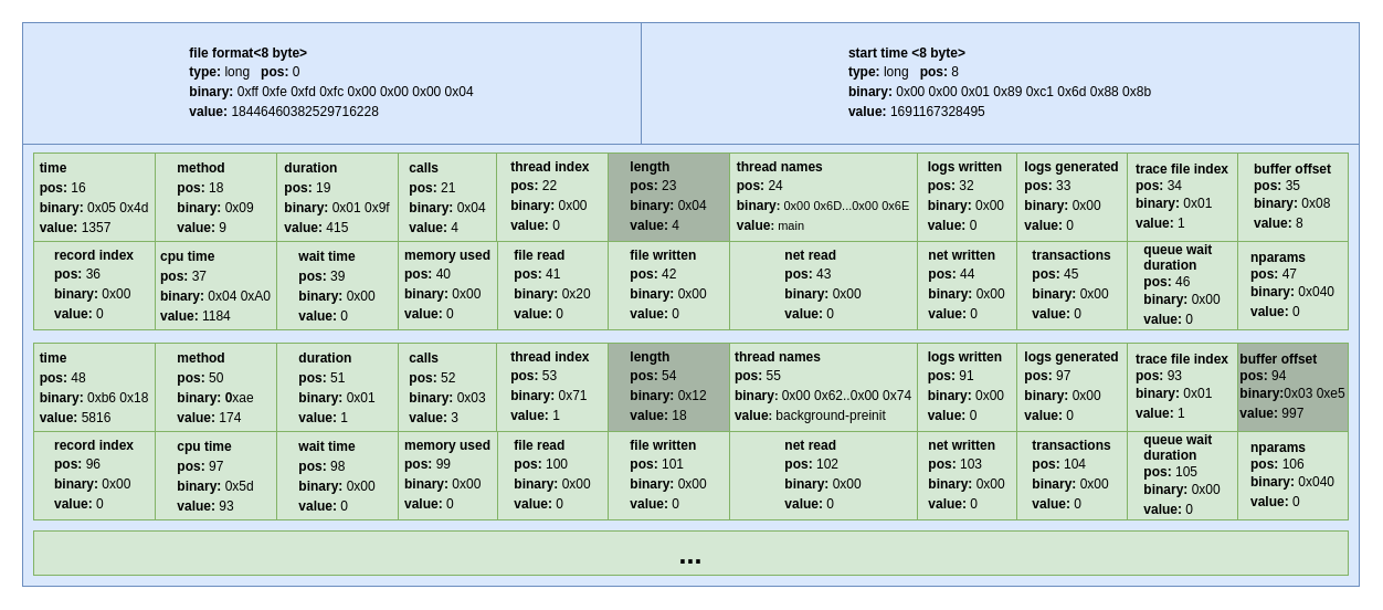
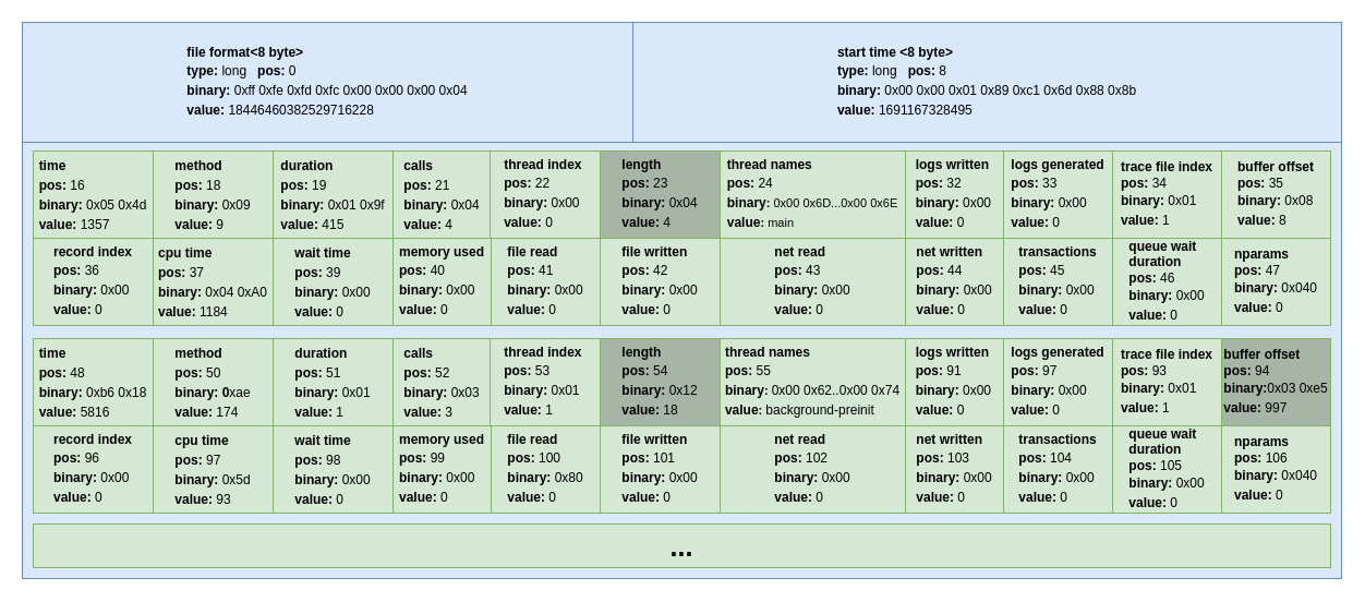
- <mxCell id="20" value="&lt;div style=&quot;text-align: justify;&quot;&gt;&lt;b style=&quot;border-color: var(--border-color); text-align: center;&quot;&gt;file read&lt;/b&gt;&lt;br&gt;&lt;/div&gt;&lt;div style=&quot;text-align: justify; line-height: 150%;&quot;&gt;pos: &lt;span style=&quot;font-weight: normal;&quot;&gt;41&lt;/span&gt;&lt;span style=&quot;background-color: initial;&quot;&gt;&lt;/span&gt;&lt;/div&gt;&lt;div style=&quot;text-align: justify; line-height: 150%;&quot;&gt;&lt;span style=&quot;background-color: initial;&quot;&gt;binary:&amp;nbsp;&lt;/span&gt;&lt;span style=&quot;background-color: initial; font-weight: 400;&quot;&gt;0x20&lt;/span&gt;&lt;/div&gt;&lt;div style=&quot;text-align: justify; line-height: 150%;&quot;&gt;&lt;span style=&quot;background-color: initial;&quot;&gt;value: &lt;span style=&quot;font-weight: 400;&quot;&gt;0&lt;/span&gt;&lt;/span&gt;&lt;/div&gt;" style="rounded=0;whiteSpace=wrap;html=1;fillColor=#d5e8d4;strokeColor=#82b366;align=center;fontStyle=1" vertex="1" parent="1"><mxGeometry x="450" y="218" width="100" height="80" as="geometry" /></mxCell>
+ <mxCell id="20" value="&lt;div style=&quot;text-align: justify;&quot;&gt;&lt;b style=&quot;border-color: var(--border-color); text-align: center;&quot;&gt;file read&lt;/b&gt;&lt;br&gt;&lt;/div&gt;&lt;div style=&quot;text-align: justify; line-height: 150%;&quot;&gt;pos: &lt;span style=&quot;font-weight: normal;&quot;&gt;41&lt;/span&gt;&lt;span style=&quot;background-color: initial;&quot;&gt;&lt;/span&gt;&lt;/div&gt;&lt;div style=&quot;text-align: justify; line-height: 150%;&quot;&gt;&lt;span style=&quot;background-color: initial;&quot;&gt;binary:&amp;nbsp;&lt;/span&gt;&lt;span style=&quot;background-color: initial; font-weight: 400;&quot;&gt;0x00&lt;/span&gt;&lt;/div&gt;&lt;div style=&quot;text-align: justify; line-height: 150%;&quot;&gt;&lt;span style=&quot;background-color: initial;&quot;&gt;value: &lt;span style=&quot;font-weight: 400;&quot;&gt;0&lt;/span&gt;&lt;/span&gt;&lt;/div&gt;" style="rounded=0;whiteSpace=wrap;html=1;fillColor=#d5e8d4;strokeColor=#82b366;align=center;fontStyle=1" vertex="1" parent="1"><mxGeometry x="450" y="218" width="100" height="80" as="geometry" /></mxCell>
- <mxCell id="31" value="&lt;div style=&quot;text-align: justify;&quot;&gt;&lt;b style=&quot;background-color: initial; border-color: var(--border-color);&quot;&gt;thread index&amp;nbsp;&lt;/b&gt;&lt;/div&gt;&lt;div style=&quot;text-align: justify; line-height: 150%;&quot;&gt;&lt;span style=&quot;background-color: initial;&quot;&gt;pos: &lt;span style=&quot;font-weight: 400;&quot;&gt;53&lt;/span&gt;&lt;/span&gt;&lt;/div&gt;&lt;div style=&quot;text-align: justify; line-height: 150%;&quot;&gt;&lt;span style=&quot;background-color: initial;&quot;&gt;binary:&amp;nbsp;&lt;/span&gt;&lt;span style=&quot;background-color: initial; font-weight: 400;&quot;&gt;0x71&lt;/span&gt;&lt;/div&gt;&lt;div style=&quot;text-align: justify; line-height: 150%;&quot;&gt;&lt;span style=&quot;background-color: initial;&quot;&gt;value: &lt;span style=&quot;font-weight: 400;&quot;&gt;1&lt;/span&gt;&lt;/span&gt;&lt;/div&gt;" style="rounded=0;whiteSpace=wrap;html=1;fillColor=#d5e8d4;strokeColor=#82b366;align=center;fontStyle=1" vertex="1" parent="1"><mxGeometry x="449" y="310" width="101" height="80" as="geometry" /></mxCell>
+ <mxCell id="31" value="&lt;div style=&quot;text-align: justify;&quot;&gt;&lt;b style=&quot;background-color: initial; border-color: var(--border-color);&quot;&gt;thread index&amp;nbsp;&lt;/b&gt;&lt;/div&gt;&lt;div style=&quot;text-align: justify; line-height: 150%;&quot;&gt;&lt;span style=&quot;background-color: initial;&quot;&gt;pos: &lt;span style=&quot;font-weight: 400;&quot;&gt;53&lt;/span&gt;&lt;/span&gt;&lt;/div&gt;&lt;div style=&quot;text-align: justify; line-height: 150%;&quot;&gt;&lt;span style=&quot;background-color: initial;&quot;&gt;binary:&amp;nbsp;&lt;/span&gt;&lt;span style=&quot;background-color: initial; font-weight: 400;&quot;&gt;0x01&lt;/span&gt;&lt;/div&gt;&lt;div style=&quot;text-align: justify; line-height: 150%;&quot;&gt;&lt;span style=&quot;background-color: initial;&quot;&gt;value: &lt;span style=&quot;font-weight: 400;&quot;&gt;1&lt;/span&gt;&lt;/span&gt;&lt;/div&gt;" style="rounded=0;whiteSpace=wrap;html=1;fillColor=#d5e8d4;strokeColor=#82b366;align=center;fontStyle=1" vertex="1" parent="1"><mxGeometry x="449" y="310" width="101" height="80" as="geometry" /></mxCell>
- <mxCell id="42" value="&lt;div style=&quot;text-align: justify;&quot;&gt;&lt;b style=&quot;border-color: var(--border-color); text-align: center;&quot;&gt;file read&lt;/b&gt;&lt;br&gt;&lt;/div&gt;&lt;div style=&quot;text-align: justify; line-height: 150%;&quot;&gt;pos: &lt;span style=&quot;font-weight: 400;&quot;&gt;100&lt;/span&gt;&lt;span style=&quot;background-color: initial;&quot;&gt;&lt;/span&gt;&lt;/div&gt;&lt;div style=&quot;text-align: justify; line-height: 150%;&quot;&gt;&lt;span style=&quot;background-color: initial;&quot;&gt;binary:&amp;nbsp;&lt;/span&gt;&lt;span style=&quot;background-color: initial; font-weight: 400;&quot;&gt;0x00&lt;/span&gt;&lt;/div&gt;&lt;div style=&quot;text-align: justify; line-height: 150%;&quot;&gt;&lt;span style=&quot;background-color: initial;&quot;&gt;value: &lt;span style=&quot;font-weight: 400;&quot;&gt;0&lt;/span&gt;&lt;/span&gt;&lt;/div&gt;" style="rounded=0;whiteSpace=wrap;html=1;fillColor=#d5e8d4;strokeColor=#82b366;align=center;fontStyle=1" vertex="1" parent="1"><mxGeometry x="450" y="390" width="100" height="80" as="geometry" /></mxCell>
+ <mxCell id="42" value="&lt;div style=&quot;text-align: justify;&quot;&gt;&lt;b style=&quot;border-color: var(--border-color); text-align: center;&quot;&gt;file read&lt;/b&gt;&lt;br&gt;&lt;/div&gt;&lt;div style=&quot;text-align: justify; line-height: 150%;&quot;&gt;pos: &lt;span style=&quot;font-weight: 400;&quot;&gt;100&lt;/span&gt;&lt;span style=&quot;background-color: initial;&quot;&gt;&lt;/span&gt;&lt;/div&gt;&lt;div style=&quot;text-align: justify; line-height: 150%;&quot;&gt;&lt;span style=&quot;background-color: initial;&quot;&gt;binary:&amp;nbsp;&lt;/span&gt;&lt;span style=&quot;background-color: initial; font-weight: 400;&quot;&gt;0x80&lt;/span&gt;&lt;/div&gt;&lt;div style=&quot;text-align: justify; line-height: 150%;&quot;&gt;&lt;span style=&quot;background-color: initial;&quot;&gt;value: &lt;span style=&quot;font-weight: 400;&quot;&gt;0&lt;/span&gt;&lt;/span&gt;&lt;/div&gt;" style="rounded=0;whiteSpace=wrap;html=1;fillColor=#d5e8d4;strokeColor=#82b366;align=center;fontStyle=1" vertex="1" parent="1"><mxGeometry x="450" y="390" width="100" height="80" as="geometry" /></mxCell>
